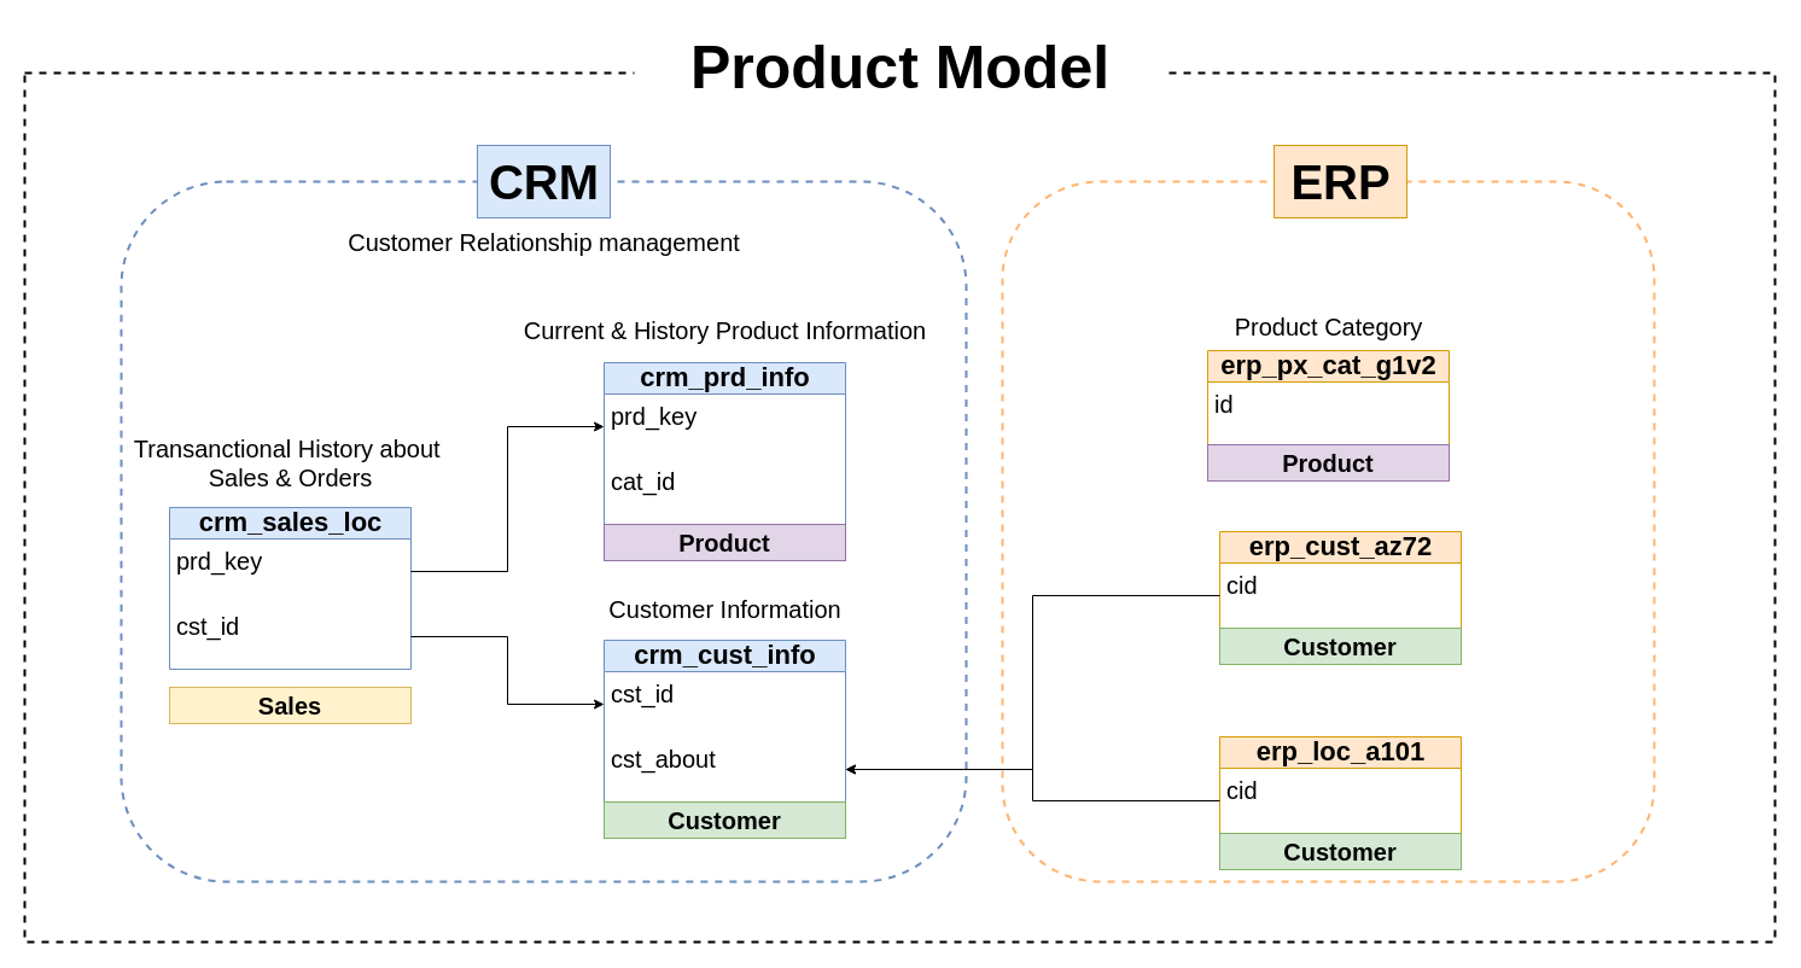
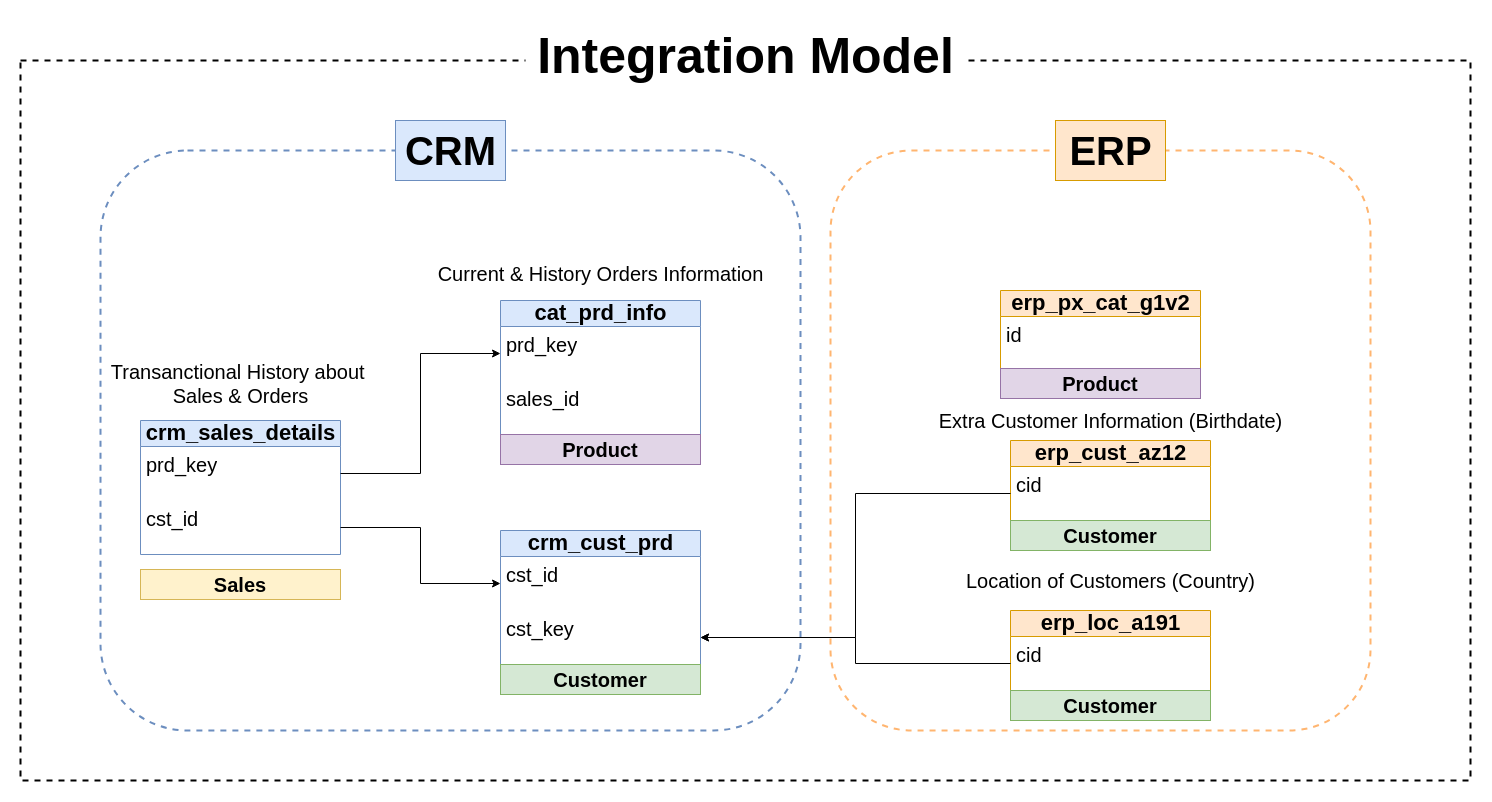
- <mxCell id="18" value="&lt;font style=&quot;font-size: 50px;&quot;&gt;&lt;b style=&quot;&quot;&gt;Product Model&lt;/b&gt;&lt;/font&gt;" style="text;html=1;align=center;verticalAlign=middle;resizable=0;points=[];autosize=1;strokeColor=none;fillColor=default;" parent="1" vertex="1"><mxGeometry x="525" y="20" width="440" height="70" as="geometry" /></mxCell>
+ <mxCell id="18" value="&lt;font style=&quot;font-size: 50px;&quot;&gt;&lt;b style=&quot;&quot;&gt;Integration Model&lt;/b&gt;&lt;/font&gt;" style="text;html=1;align=center;verticalAlign=middle;resizable=0;points=[];autosize=1;strokeColor=none;fillColor=default;" parent="1" vertex="1"><mxGeometry x="525" y="20" width="440" height="70" as="geometry" /></mxCell>
- <mxCell id="39" value="&lt;font style=&quot;font-size: 20px;&quot;&gt;Customer Relationship management&lt;/font&gt;" style="text;html=1;align=center;verticalAlign=middle;resizable=0;points=[];autosize=1;strokeColor=none;fillColor=none;fontSize=16;" vertex="1" parent="1"><mxGeometry x="275" y="180" width="350" height="40" as="geometry" /></mxCell>
- <mxCell id="30" value="&lt;font style=&quot;font-size: 20px;&quot;&gt;Product Category&lt;/font&gt;" style="text;html=1;align=center;verticalAlign=middle;resizable=0;points=[];autosize=1;strokeColor=none;fillColor=none;" parent="1" vertex="1"><mxGeometry x="1010" y="250" width="180" height="40" as="geometry" /></mxCell>
- <mxCell id="22" value="&lt;font style=&quot;font-size: 20px;&quot;&gt;Current &amp;amp; History Product Information&lt;/font&gt;" style="text;html=1;align=center;verticalAlign=middle;resizable=0;points=[];autosize=1;strokeColor=none;fillColor=none;" parent="1" vertex="1"><mxGeometry x="420" y="253" width="360" height="40" as="geometry" /></mxCell>
+ <mxCell id="22" value="&lt;font style=&quot;font-size: 20px;&quot;&gt;Current &amp;amp; History Orders Information&lt;/font&gt;" style="text;html=1;align=center;verticalAlign=middle;resizable=0;points=[];autosize=1;strokeColor=none;fillColor=none;" parent="1" vertex="1"><mxGeometry x="420" y="253" width="360" height="40" as="geometry" /></mxCell>
- <mxCell id="10" value="&lt;b&gt;&lt;font style=&quot;color: rgb(0, 0, 0); font-size: 22px;&quot;&gt;crm_prd_info&lt;/font&gt;&lt;/b&gt;" style="swimlane;fontStyle=0;childLayout=stackLayout;horizontal=1;startSize=26;fillColor=#dae8fc;horizontalStack=0;resizeParent=1;resizeParentMax=0;resizeLast=0;collapsible=1;marginBottom=0;html=1;strokeColor=#6c8ebf;" parent="1" vertex="1"><mxGeometry x="500" y="300" width="200" height="134" as="geometry" /></mxCell>
+ <mxCell id="10" value="&lt;b&gt;&lt;font style=&quot;color: rgb(0, 0, 0); font-size: 22px;&quot;&gt;cat_prd_info&lt;/font&gt;&lt;/b&gt;" style="swimlane;fontStyle=0;childLayout=stackLayout;horizontal=1;startSize=26;fillColor=#dae8fc;horizontalStack=0;resizeParent=1;resizeParentMax=0;resizeLast=0;collapsible=1;marginBottom=0;html=1;strokeColor=#6c8ebf;" parent="1" vertex="1"><mxGeometry x="500" y="300" width="200" height="134" as="geometry" /></mxCell>
- <mxCell id="12" value="&lt;font style=&quot;font-size: 20px;&quot;&gt;cat_id&lt;/font&gt;" style="text;strokeColor=none;fillColor=none;align=left;verticalAlign=top;spacingLeft=4;spacingRight=4;overflow=hidden;rotatable=0;points=[[0,0.5],[1,0.5]];portConstraint=eastwest;whiteSpace=wrap;html=1;" parent="10" vertex="1"><mxGeometry y="80" width="200" height="54" as="geometry" /></mxCell>
+ <mxCell id="12" value="&lt;font style=&quot;font-size: 20px;&quot;&gt;sales_id&lt;/font&gt;" style="text;strokeColor=none;fillColor=none;align=left;verticalAlign=top;spacingLeft=4;spacingRight=4;overflow=hidden;rotatable=0;points=[[0,0.5],[1,0.5]];portConstraint=eastwest;whiteSpace=wrap;html=1;" parent="10" vertex="1"><mxGeometry y="80" width="200" height="54" as="geometry" /></mxCell>
+ <mxCell id="24" value="&lt;font style=&quot;font-size: 20px;&quot;&gt;Extra Customer Information (Birthdate)&lt;/font&gt;" style="text;html=1;align=center;verticalAlign=middle;resizable=0;points=[];autosize=1;strokeColor=none;fillColor=none;" parent="1" vertex="1"><mxGeometry x="925" y="400" width="370" height="40" as="geometry" /></mxCell>
- <mxCell id="13" value="&lt;b&gt;&lt;font style=&quot;color: rgb(0, 0, 0); font-size: 22px;&quot;&gt;crm_sales_loc&lt;/font&gt;&lt;/b&gt;" style="swimlane;fontStyle=0;childLayout=stackLayout;horizontal=1;startSize=26;fillColor=#dae8fc;horizontalStack=0;resizeParent=1;resizeParentMax=0;resizeLast=0;collapsible=1;marginBottom=0;html=1;strokeColor=#6c8ebf;" parent="1" vertex="1"><mxGeometry x="140" y="420" width="200" height="134" as="geometry" /></mxCell>
+ <mxCell id="13" value="&lt;b&gt;&lt;font style=&quot;color: rgb(0, 0, 0); font-size: 22px;&quot;&gt;crm_sales_details&lt;/font&gt;&lt;/b&gt;" style="swimlane;fontStyle=0;childLayout=stackLayout;horizontal=1;startSize=26;fillColor=#dae8fc;horizontalStack=0;resizeParent=1;resizeParentMax=0;resizeLast=0;collapsible=1;marginBottom=0;html=1;strokeColor=#6c8ebf;" parent="1" vertex="1"><mxGeometry x="140" y="420" width="200" height="134" as="geometry" /></mxCell>
- <mxCell id="19" value="&lt;font color=&quot;#000000&quot;&gt;&lt;span style=&quot;font-size: 22px;&quot;&gt;&lt;b&gt;erp_cust_az72&lt;/b&gt;&lt;/span&gt;&lt;/font&gt;" style="swimlane;fontStyle=0;childLayout=stackLayout;horizontal=1;startSize=26;fillColor=#ffe6cc;horizontalStack=0;resizeParent=1;resizeParentMax=0;resizeLast=0;collapsible=1;marginBottom=0;html=1;strokeColor=#d79b00;" parent="1" vertex="1"><mxGeometry x="1010" y="440" width="200" height="80" as="geometry" /></mxCell>
+ <mxCell id="19" value="&lt;font color=&quot;#000000&quot;&gt;&lt;span style=&quot;font-size: 22px;&quot;&gt;&lt;b&gt;erp_cust_az12&lt;/b&gt;&lt;/span&gt;&lt;/font&gt;" style="swimlane;fontStyle=0;childLayout=stackLayout;horizontal=1;startSize=26;fillColor=#ffe6cc;horizontalStack=0;resizeParent=1;resizeParentMax=0;resizeLast=0;collapsible=1;marginBottom=0;html=1;strokeColor=#d79b00;" parent="1" vertex="1"><mxGeometry x="1010" y="440" width="200" height="80" as="geometry" /></mxCell>
- <mxCell id="21" value="&lt;font style=&quot;font-size: 20px;&quot;&gt;Customer Information&lt;/font&gt;" style="text;html=1;align=center;verticalAlign=middle;resizable=0;points=[];autosize=1;strokeColor=none;fillColor=none;" parent="1" vertex="1"><mxGeometry x="490" y="484" width="220" height="40" as="geometry" /></mxCell>
- <mxCell id="7" value="&lt;b&gt;&lt;font style=&quot;color: rgb(0, 0, 0); font-size: 22px;&quot;&gt;crm_cust_info&lt;/font&gt;&lt;/b&gt;" style="swimlane;fontStyle=0;childLayout=stackLayout;horizontal=1;startSize=26;fillColor=#dae8fc;horizontalStack=0;resizeParent=1;resizeParentMax=0;resizeLast=0;collapsible=1;marginBottom=0;html=1;strokeColor=#6c8ebf;" parent="1" vertex="1"><mxGeometry x="500" y="530" width="200" height="134" as="geometry" /></mxCell>
+ <mxCell id="7" value="&lt;b&gt;&lt;font style=&quot;color: rgb(0, 0, 0); font-size: 22px;&quot;&gt;crm_cust_prd&lt;/font&gt;&lt;/b&gt;" style="swimlane;fontStyle=0;childLayout=stackLayout;horizontal=1;startSize=26;fillColor=#dae8fc;horizontalStack=0;resizeParent=1;resizeParentMax=0;resizeLast=0;collapsible=1;marginBottom=0;html=1;strokeColor=#6c8ebf;" parent="1" vertex="1"><mxGeometry x="500" y="530" width="200" height="134" as="geometry" /></mxCell>
+ <mxCell id="29" value="&lt;font style=&quot;font-size: 20px;&quot;&gt;Location of Customers (Country)&lt;/font&gt;" style="text;html=1;align=center;verticalAlign=middle;resizable=0;points=[];autosize=1;strokeColor=none;fillColor=none;" parent="1" vertex="1"><mxGeometry x="955" y="560" width="310" height="40" as="geometry" /></mxCell>
- <mxCell id="26" value="&lt;font color=&quot;#000000&quot;&gt;&lt;span style=&quot;font-size: 22px;&quot;&gt;&lt;b&gt;erp_loc_a101&lt;/b&gt;&lt;/span&gt;&lt;/font&gt;" style="swimlane;fontStyle=0;childLayout=stackLayout;horizontal=1;startSize=26;fillColor=#ffe6cc;horizontalStack=0;resizeParent=1;resizeParentMax=0;resizeLast=0;collapsible=1;marginBottom=0;html=1;strokeColor=#d79b00;" parent="1" vertex="1"><mxGeometry x="1010" y="610" width="200" height="80" as="geometry" /></mxCell>
+ <mxCell id="26" value="&lt;font color=&quot;#000000&quot;&gt;&lt;span style=&quot;font-size: 22px;&quot;&gt;&lt;b&gt;erp_loc_a191&lt;/b&gt;&lt;/span&gt;&lt;/font&gt;" style="swimlane;fontStyle=0;childLayout=stackLayout;horizontal=1;startSize=26;fillColor=#ffe6cc;horizontalStack=0;resizeParent=1;resizeParentMax=0;resizeLast=0;collapsible=1;marginBottom=0;html=1;strokeColor=#d79b00;" parent="1" vertex="1"><mxGeometry x="1010" y="610" width="200" height="80" as="geometry" /></mxCell>
- <mxCell id="9" value="&lt;font style=&quot;font-size: 20px;&quot;&gt;cst_about&lt;/font&gt;" style="text;strokeColor=none;fillColor=none;align=left;verticalAlign=top;spacingLeft=4;spacingRight=4;overflow=hidden;rotatable=0;points=[[0,0.5],[1,0.5]];portConstraint=eastwest;whiteSpace=wrap;html=1;" parent="7" vertex="1"><mxGeometry y="80" width="200" height="54" as="geometry" /></mxCell>
+ <mxCell id="9" value="&lt;font style=&quot;font-size: 20px;&quot;&gt;cst_key&lt;/font&gt;" style="text;strokeColor=none;fillColor=none;align=left;verticalAlign=top;spacingLeft=4;spacingRight=4;overflow=hidden;rotatable=0;points=[[0,0.5],[1,0.5]];portConstraint=eastwest;whiteSpace=wrap;html=1;" parent="7" vertex="1"><mxGeometry y="80" width="200" height="54" as="geometry" /></mxCell>
